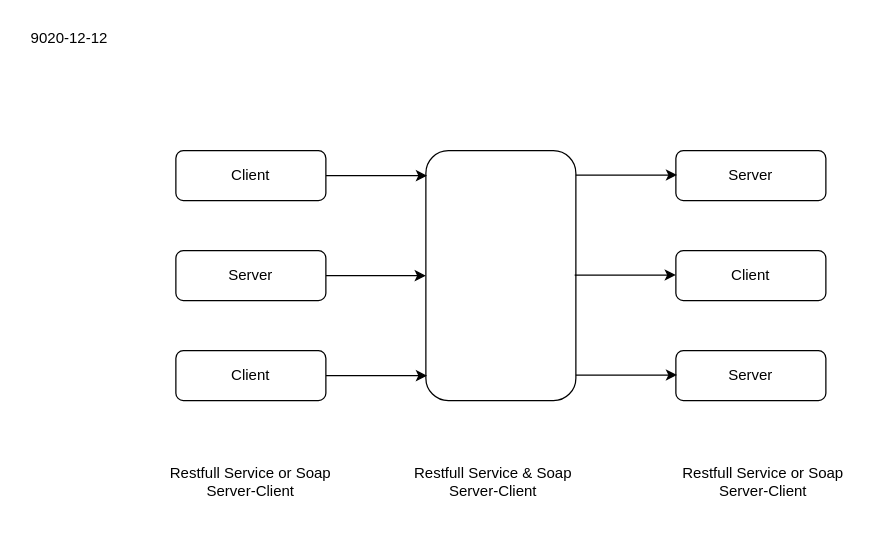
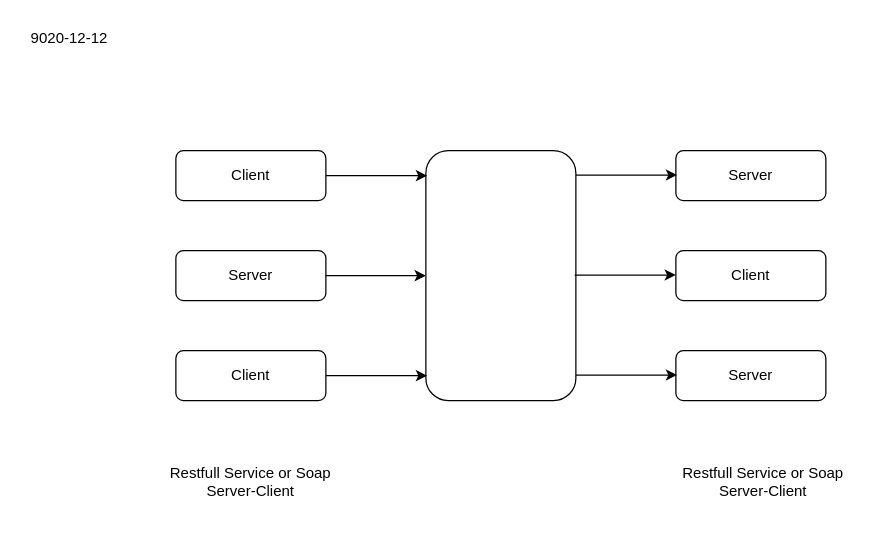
- <mxCell id="22" value="Restfull Service &amp;amp; Soap Server-Client" style="text;html=1;strokeColor=none;fillColor=none;align=center;verticalAlign=middle;whiteSpace=wrap;rounded=0;" vertex="1" parent="1"><mxGeometry x="324" y="360" width="140" height="50" as="geometry" /></mxCell>
